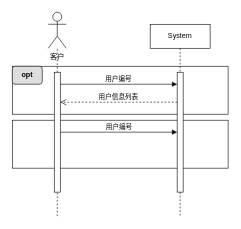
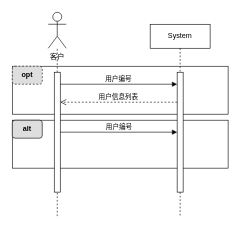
- <mxCell id="7" value="opt" style="rounded=1;whiteSpace=wrap;html=1;fontStyle=1;labelBackgroundColor=none;shadow=0;fillColor=#DEDEDE;" vertex="1" parent="5"><mxGeometry width="50" height="30" as="geometry" /></mxCell>
+ <mxCell id="7" value="opt" style="rounded=1;whiteSpace=wrap;html=1;fontStyle=1;labelBackgroundColor=none;shadow=0;fillColor=#DEDEDE;dashed=1;" vertex="1" parent="5"><mxGeometry width="50" height="30" as="geometry" /></mxCell>
+ <mxCell id="4" value="alt" style="rounded=1;whiteSpace=wrap;html=1;fontStyle=1;labelBackgroundColor=none;shadow=0;fillColor=#DEDEDE;" vertex="1" parent="2"><mxGeometry width="50" height="30" as="geometry" /></mxCell>
